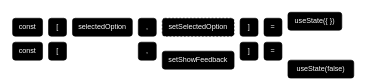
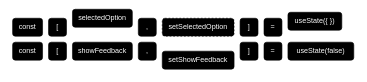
- <mxCell id="3" value="selectedOption" style="rounded=1;whiteSpace=wrap;html=1;fillColor=#000000;fontColor=#FFFFFF;" vertex="1" parent="1"><mxGeometry x="120" y="30" width="100" height="30" as="geometry" /></mxCell>
+ <mxCell id="3" value="selectedOption" style="rounded=1;whiteSpace=wrap;html=1;fillColor=#000000;fontColor=#FFFFFF;" vertex="1" parent="1"><mxGeometry x="120" y="15" width="100" height="30" as="geometry" /></mxCell>
+ <mxCell id="12" value="showFeedback" style="rounded=1;whiteSpace=wrap;html=1;fillColor=#000000;fontColor=#FFFFFF;" vertex="1" parent="1"><mxGeometry x="120" y="70" width="100" height="30" as="geometry" /></mxCell>
- <mxCell id="17" value="useState(false)" style="rounded=1;whiteSpace=wrap;html=1;fillColor=#000000;fontColor=#FFFFFF;" vertex="1" parent="1"><mxGeometry x="480" y="100" width="110" height="30" as="geometry" /></mxCell>
+ <mxCell id="17" value="useState(false)" style="rounded=1;whiteSpace=wrap;html=1;fillColor=#000000;fontColor=#FFFFFF;" vertex="1" parent="1"><mxGeometry x="480" y="70" width="110" height="30" as="geometry" /></mxCell>
